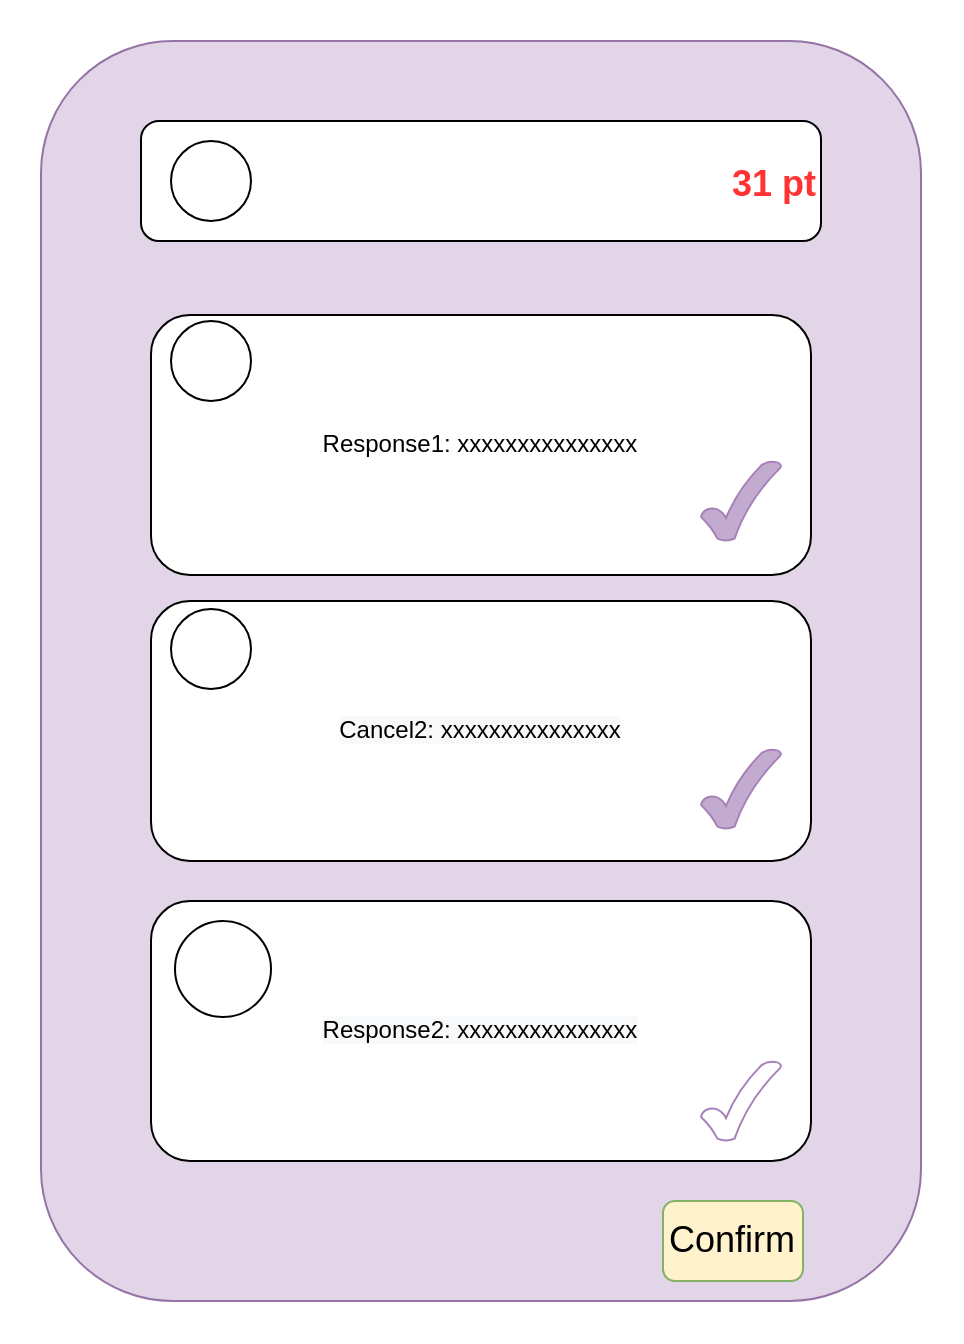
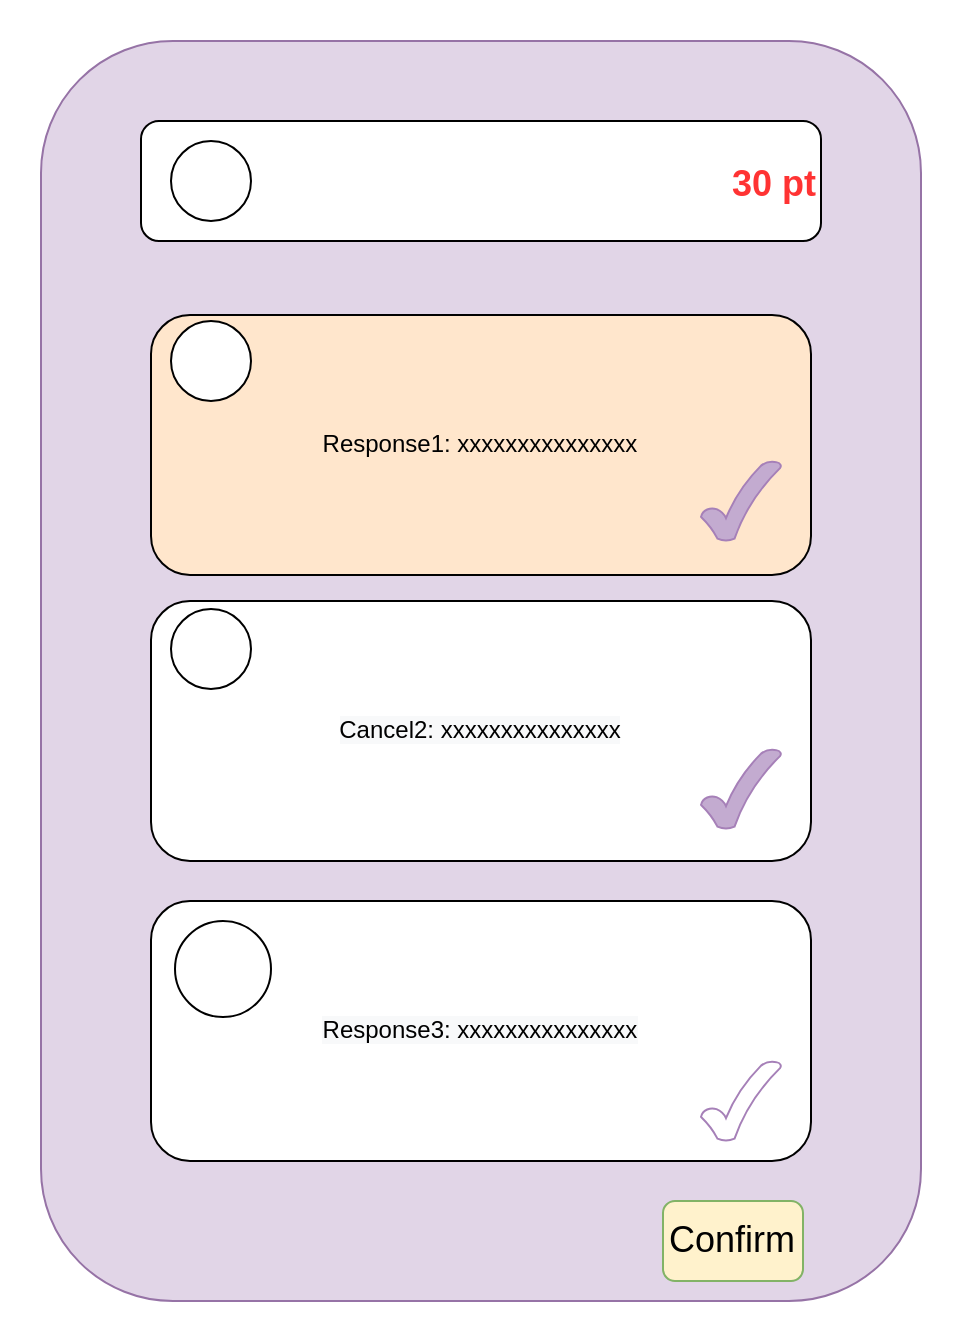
- <mxCell id="3" value="&lt;h1&gt;&lt;font color=&quot;#ff3333&quot; style=&quot;font-size: 18px;&quot;&gt;31 pt&lt;/font&gt;&lt;/h1&gt;" style="rounded=1;whiteSpace=wrap;html=1;align=right;" parent="1" vertex="1"><mxGeometry x="70" y="60" width="340" height="60" as="geometry" /></mxCell>
+ <mxCell id="3" value="&lt;h1&gt;&lt;font color=&quot;#ff3333&quot; style=&quot;font-size: 18px;&quot;&gt;30 pt&lt;/font&gt;&lt;/h1&gt;" style="rounded=1;whiteSpace=wrap;html=1;align=right;" parent="1" vertex="1"><mxGeometry x="70" y="60" width="340" height="60" as="geometry" /></mxCell>
- <mxCell id="4" value="Response1: xxxxxxxxxxxxxxx" style="rounded=1;whiteSpace=wrap;html=1;" parent="1" vertex="1"><mxGeometry x="75" y="157" width="330" height="130" as="geometry" /></mxCell>
+ <mxCell id="4" value="Response1: xxxxxxxxxxxxxxx" style="rounded=1;whiteSpace=wrap;html=1;fillColor=#ffe6cc;" parent="1" vertex="1"><mxGeometry x="75" y="157" width="330" height="130" as="geometry" /></mxCell>
- <mxCell id="6" value="&lt;span style=&quot;color: rgb(0, 0, 0); font-family: Helvetica; font-size: 12px; font-style: normal; font-variant-ligatures: normal; font-variant-caps: normal; font-weight: 400; letter-spacing: normal; orphans: 2; text-align: center; text-indent: 0px; text-transform: none; widows: 2; word-spacing: 0px; -webkit-text-stroke-width: 0px; background-color: rgb(248, 249, 250); text-decoration-thickness: initial; text-decoration-style: initial; text-decoration-color: initial; float: none; display: inline !important;&quot;&gt;Response2: xxxxxxxxxxxxxxx&lt;/span&gt;" style="rounded=1;whiteSpace=wrap;html=1;" parent="1" vertex="1"><mxGeometry x="75" y="450" width="330" height="130" as="geometry" /></mxCell>
+ <mxCell id="6" value="&lt;span style=&quot;color: rgb(0, 0, 0); font-family: Helvetica; font-size: 12px; font-style: normal; font-variant-ligatures: normal; font-variant-caps: normal; font-weight: 400; letter-spacing: normal; orphans: 2; text-align: center; text-indent: 0px; text-transform: none; widows: 2; word-spacing: 0px; -webkit-text-stroke-width: 0px; background-color: rgb(248, 249, 250); text-decoration-thickness: initial; text-decoration-style: initial; text-decoration-color: initial; float: none; display: inline !important;&quot;&gt;Response3: xxxxxxxxxxxxxxx&lt;/span&gt;" style="rounded=1;whiteSpace=wrap;html=1;" parent="1" vertex="1"><mxGeometry x="75" y="450" width="330" height="130" as="geometry" /></mxCell>
